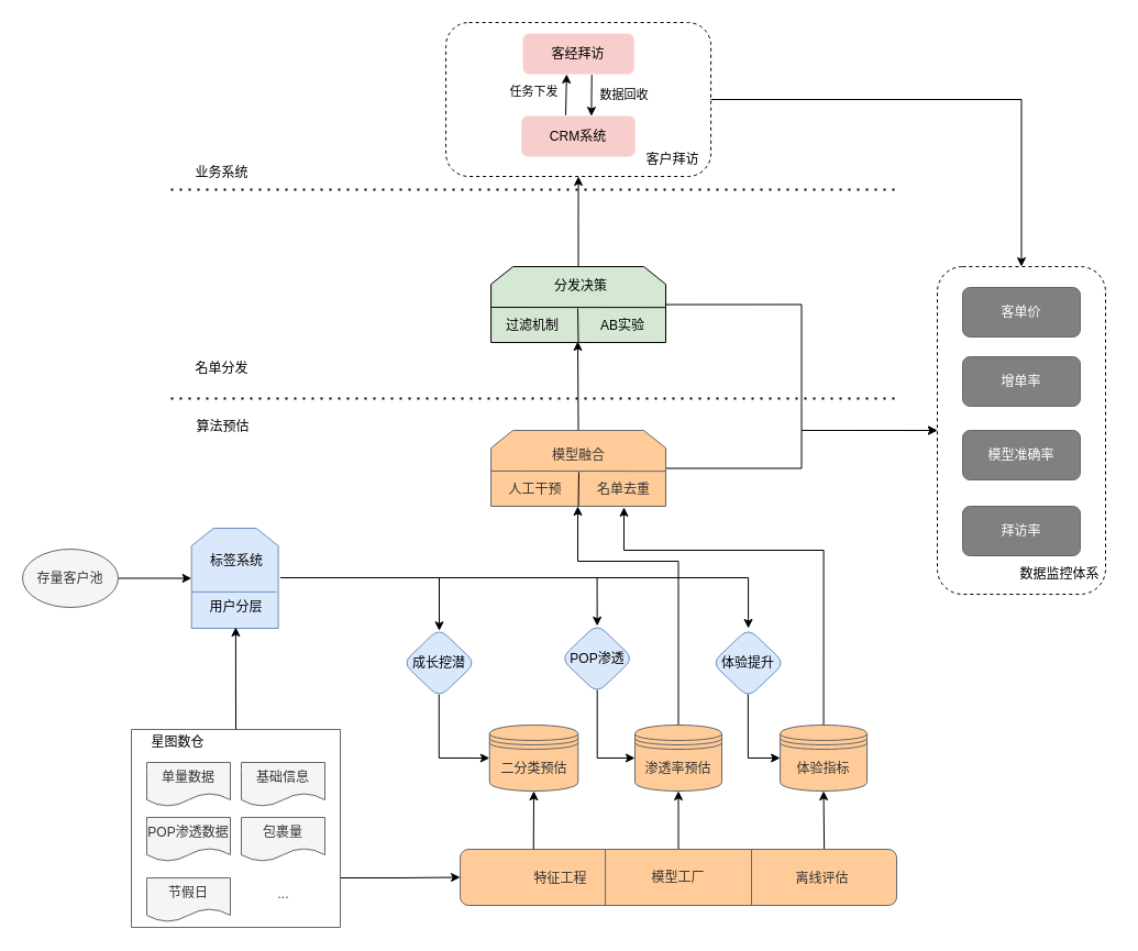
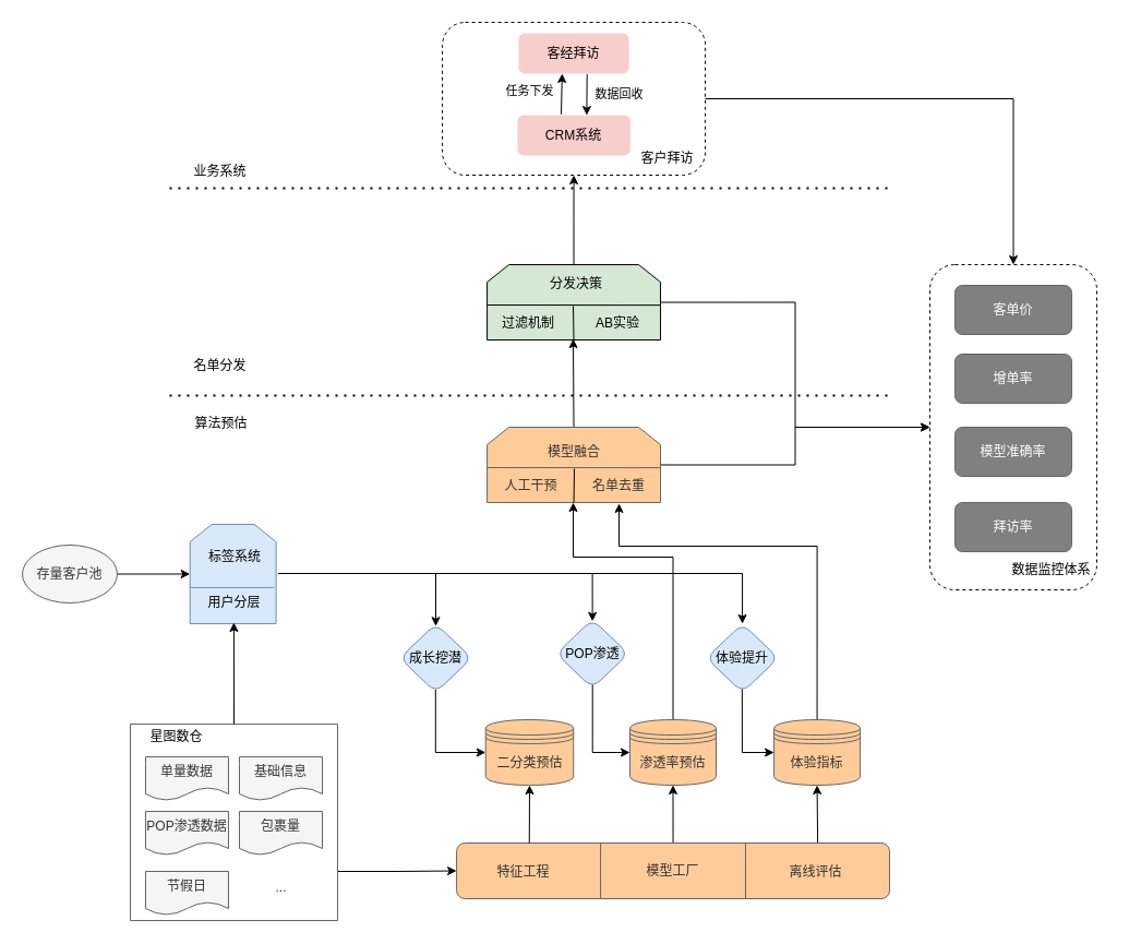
- <mxCell id="32" value="特征工程" style="text;html=1;align=center;verticalAlign=middle;resizable=0;points=[];autosize=1;strokeColor=none;fillColor=none;fontColor=#333333;" parent="1" vertex="1"><mxGeometry x="474" y="784" width="70" height="30" as="geometry" /></mxCell>
+ <mxCell id="32" value="特征工程" style="text;html=1;align=center;verticalAlign=middle;resizable=0;points=[];autosize=1;strokeColor=none;fillColor=none;fontColor=#333333;" parent="1" vertex="1"><mxGeometry x="444" y="784" width="70" height="30" as="geometry" /></mxCell>
